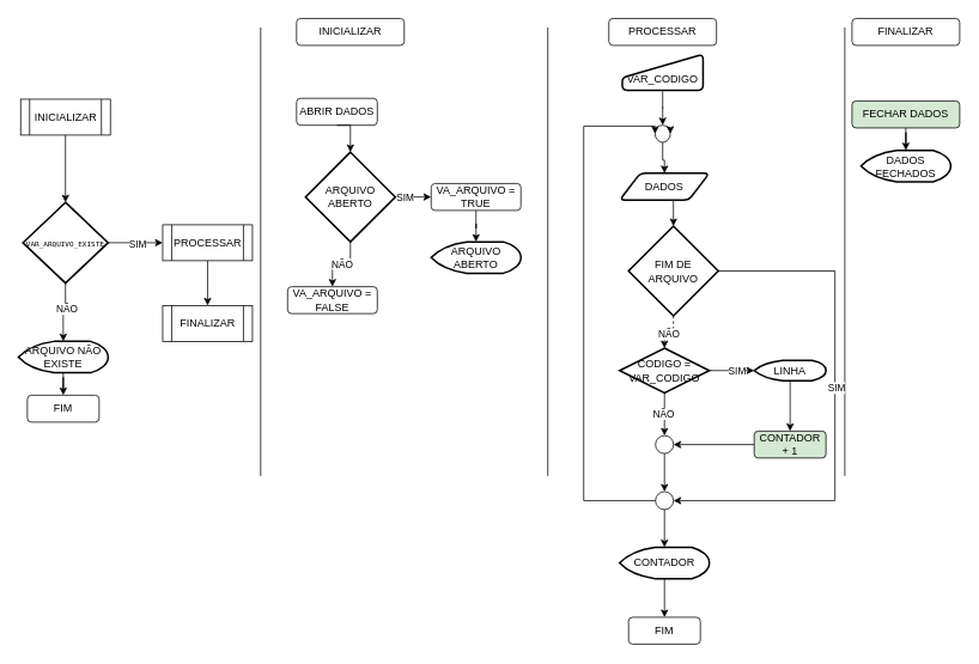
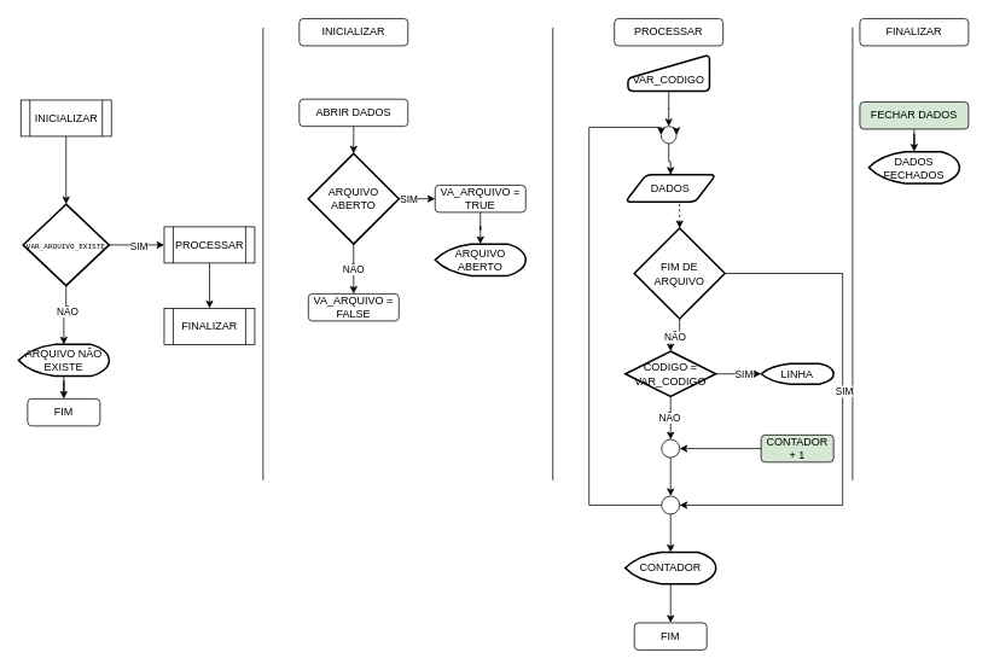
- <mxCell id="16" value="ABRIR DADOS" style="rounded=1;whiteSpace=wrap;html=1;" parent="1" vertex="1"><mxGeometry x="330" y="109" width="90" height="30" as="geometry" /></mxCell>
+ <mxCell id="16" value="ABRIR DADOS" style="rounded=1;whiteSpace=wrap;html=1;" parent="1" vertex="1"><mxGeometry x="330" y="109" width="120" height="30" as="geometry" /></mxCell>
- <mxCell id="37" style="edgeStyle=orthogonalEdgeStyle;rounded=0;orthogonalLoop=1;jettySize=auto;html=1;entryX=0.5;entryY=0;entryDx=0;entryDy=0;entryPerimeter=0;exitX=0.5;exitY=1;exitDx=0;exitDy=0;" parent="1" source="39" target="36" edge="1"><mxGeometry relative="1" as="geometry"><mxPoint x="745" y="155.5" as="sourcePoint" /></mxGeometry></mxCell>
+ <mxCell id="37" style="edgeStyle=orthogonalEdgeStyle;rounded=0;orthogonalLoop=1;jettySize=auto;html=1;entryX=0.5;entryY=0;entryDx=0;entryDy=0;entryPerimeter=0;exitX=0.5;exitY=1;exitDx=0;exitDy=0;dashed=1;" parent="1" source="39" target="36" edge="1"><mxGeometry relative="1" as="geometry"><mxPoint x="745" y="155.5" as="sourcePoint" /></mxGeometry></mxCell>
- <mxCell id="23" value="VA_ARQUIVO = FALSE" style="rounded=1;whiteSpace=wrap;html=1;" parent="1" vertex="1"><mxGeometry x="320" y="319" width="100" height="30" as="geometry" /></mxCell>
+ <mxCell id="23" value="VA_ARQUIVO = FALSE" style="rounded=1;whiteSpace=wrap;html=1;" parent="1" vertex="1"><mxGeometry x="340" y="324" width="100" height="30" as="geometry" /></mxCell>
- <mxCell id="60" style="edgeStyle=orthogonalEdgeStyle;rounded=0;orthogonalLoop=1;jettySize=auto;html=1;entryX=0.5;entryY=0;entryDx=0;entryDy=0;entryPerimeter=0;dashed=1;" parent="1" source="36" target="51" edge="1"><mxGeometry relative="1" as="geometry" /></mxCell>
+ <mxCell id="60" style="edgeStyle=orthogonalEdgeStyle;rounded=0;orthogonalLoop=1;jettySize=auto;html=1;entryX=0.5;entryY=0;entryDx=0;entryDy=0;entryPerimeter=0;" parent="1" source="36" target="51" edge="1"><mxGeometry relative="1" as="geometry" /></mxCell>
- <mxCell id="26" style="edgeStyle=orthogonalEdgeStyle;rounded=0;orthogonalLoop=1;jettySize=auto;html=1;entryX=0.5;entryY=0;entryDx=0;entryDy=0;" parent="1" source="27" target="42" edge="1"><mxGeometry relative="1" as="geometry" /></mxCell>
